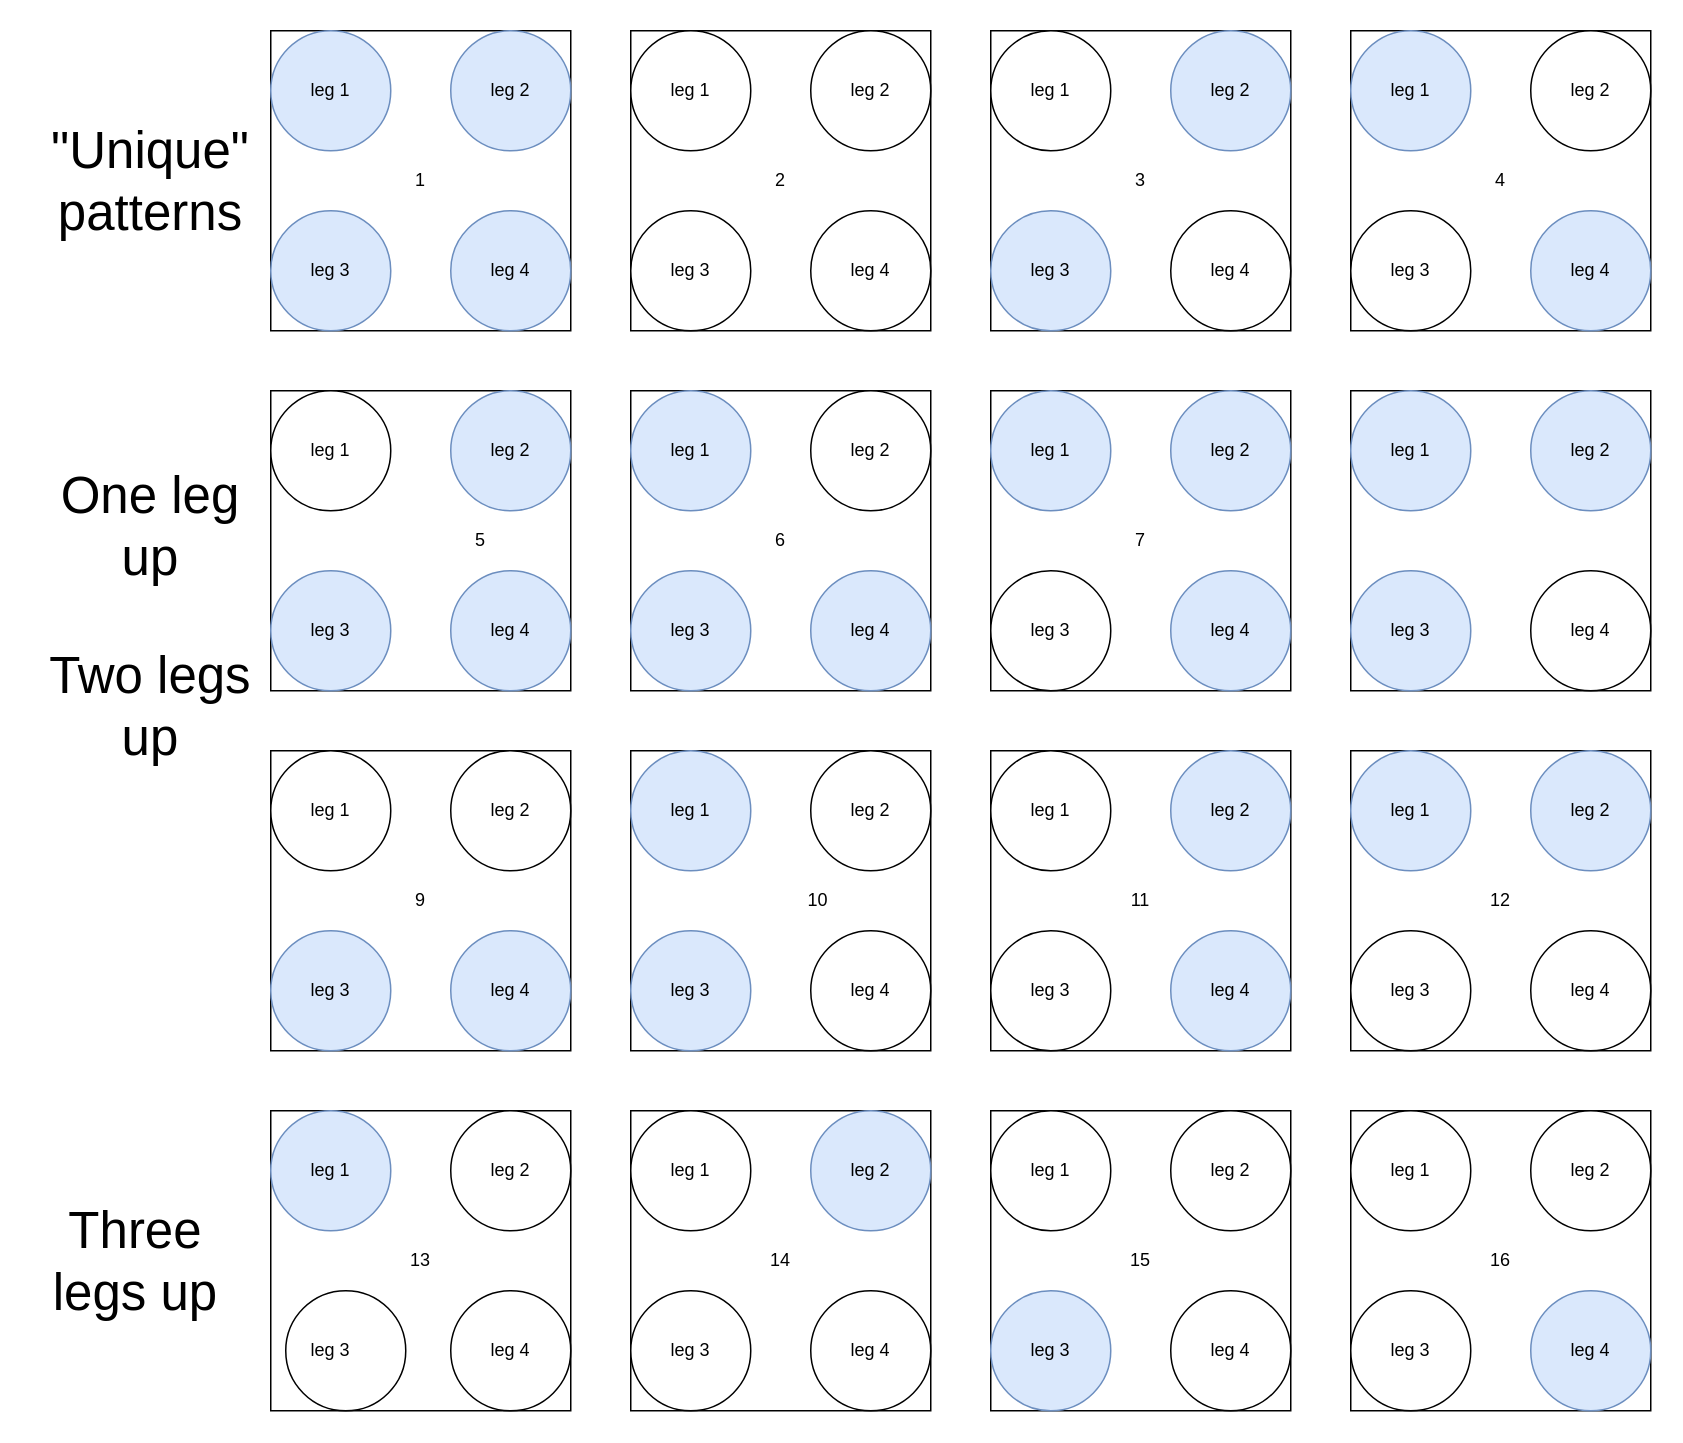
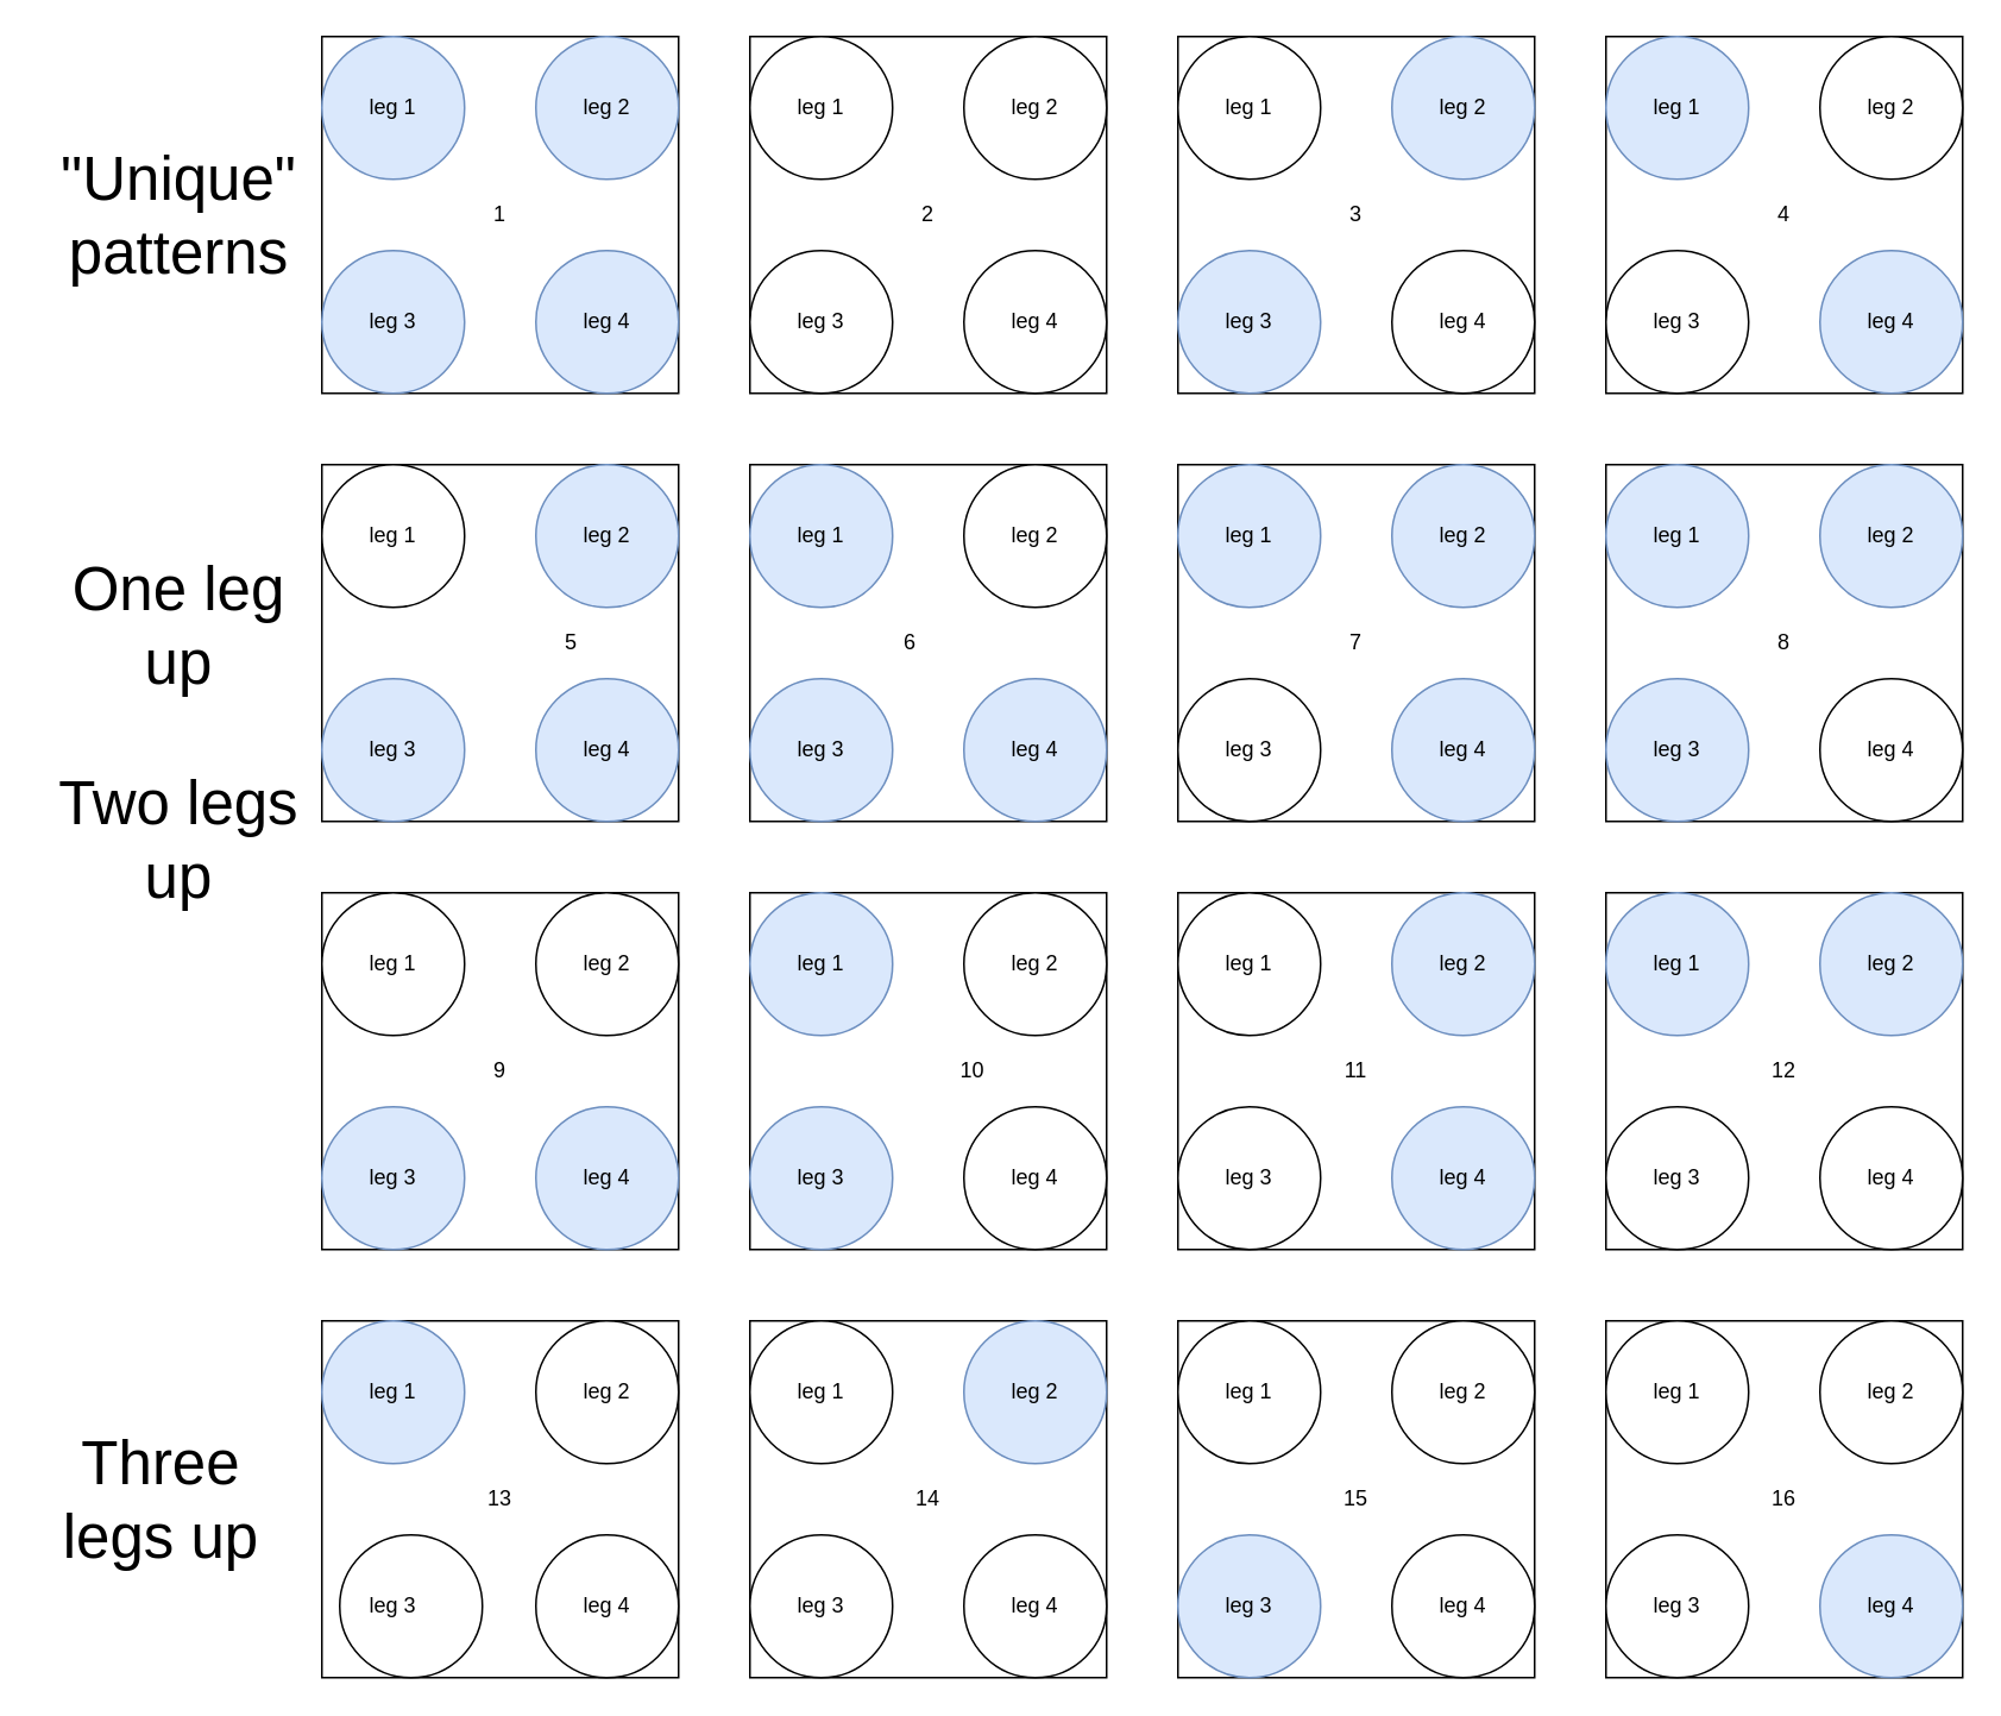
- <mxCell id="37" value="6" style="text;html=1;strokeColor=none;fillColor=none;align=center;verticalAlign=middle;whiteSpace=wrap;rounded=0;" vertex="1" parent="1"><mxGeometry x="500" y="350" width="40" height="20" as="geometry" /></mxCell>
+ <mxCell id="37" value="6" style="text;html=1;strokeColor=none;fillColor=none;align=center;verticalAlign=middle;whiteSpace=wrap;rounded=0;" vertex="1" parent="1"><mxGeometry x="490" y="350" width="40" height="20" as="geometry" /></mxCell>
+ <mxCell id="49" value="8" style="text;html=1;strokeColor=none;fillColor=none;align=center;verticalAlign=middle;whiteSpace=wrap;rounded=0;" vertex="1" parent="1"><mxGeometry x="980" y="350" width="40" height="20" as="geometry" /></mxCell>
